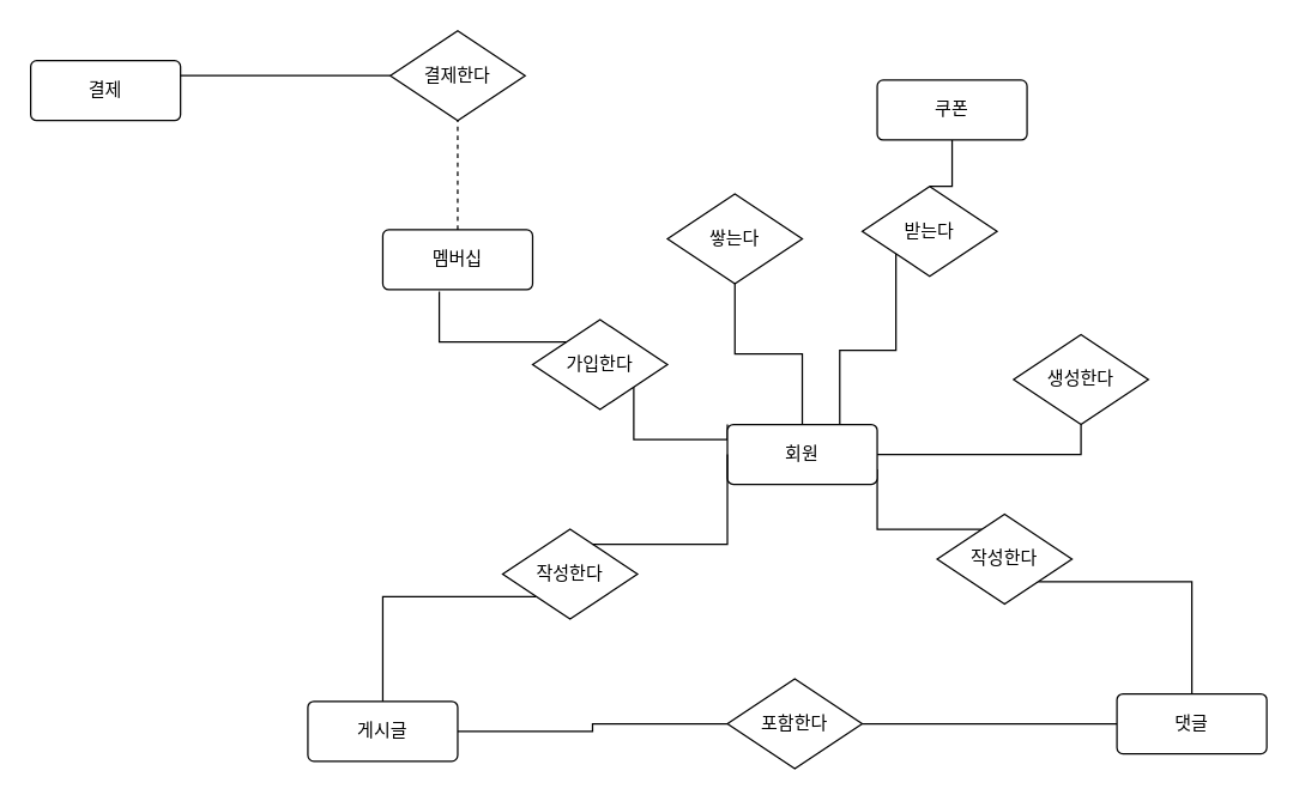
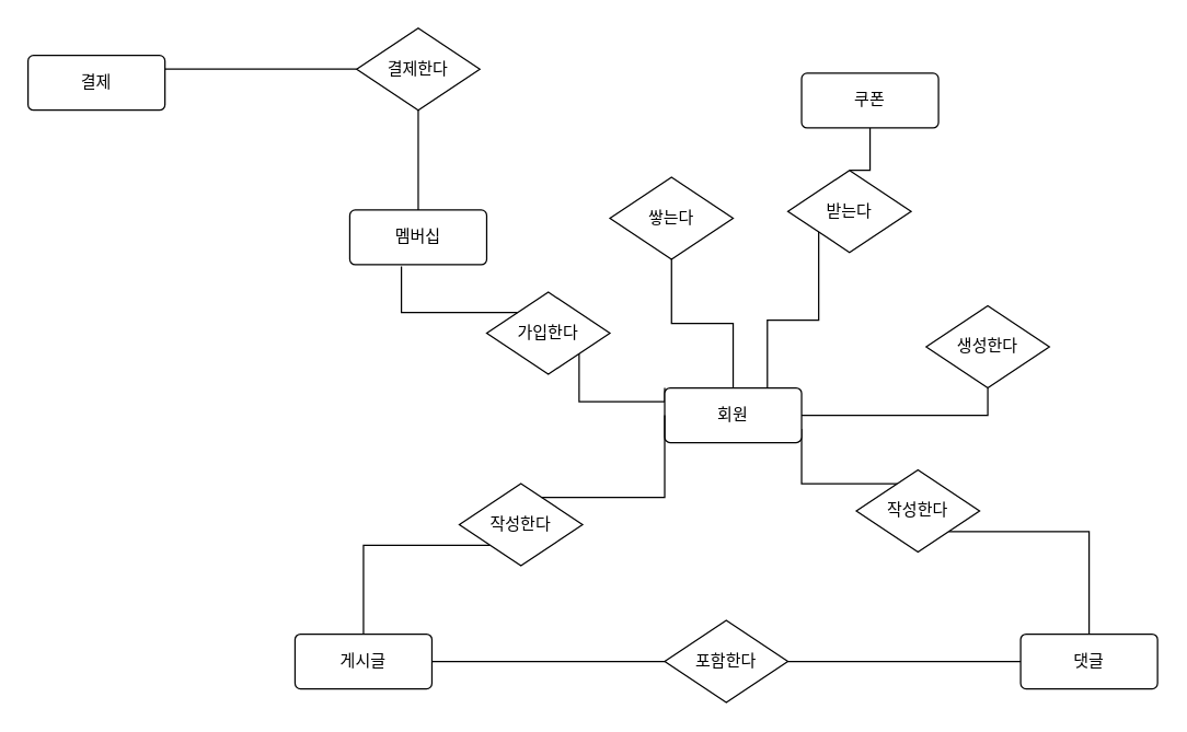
- <mxCell id="2" style="edgeStyle=orthogonalEdgeStyle;rounded=0;orthogonalLoop=1;jettySize=auto;html=1;exitX=0.5;exitY=0;exitDx=0;exitDy=0;entryX=0.5;entryY=1;entryDx=0;entryDy=0;endArrow=none;endFill=0;dashed=1;" parent="1" source="3" target="24" edge="1"><mxGeometry relative="1" as="geometry" /></mxCell>
+ <mxCell id="2" style="edgeStyle=orthogonalEdgeStyle;rounded=0;orthogonalLoop=1;jettySize=auto;html=1;exitX=0.5;exitY=0;exitDx=0;exitDy=0;entryX=0.5;entryY=1;entryDx=0;entryDy=0;endArrow=none;endFill=0;" parent="1" source="3" target="24" edge="1"><mxGeometry relative="1" as="geometry" /></mxCell>
- <mxCell id="11" value="게시글" style="rounded=1;arcSize=10;whiteSpace=wrap;html=1;align=center;" parent="1" vertex="1"><mxGeometry x="205" y="468" width="100" height="40" as="geometry" /></mxCell>
+ <mxCell id="11" value="게시글" style="rounded=1;arcSize=10;whiteSpace=wrap;html=1;align=center;" parent="1" vertex="1"><mxGeometry x="215" y="463" width="100" height="40" as="geometry" /></mxCell>
